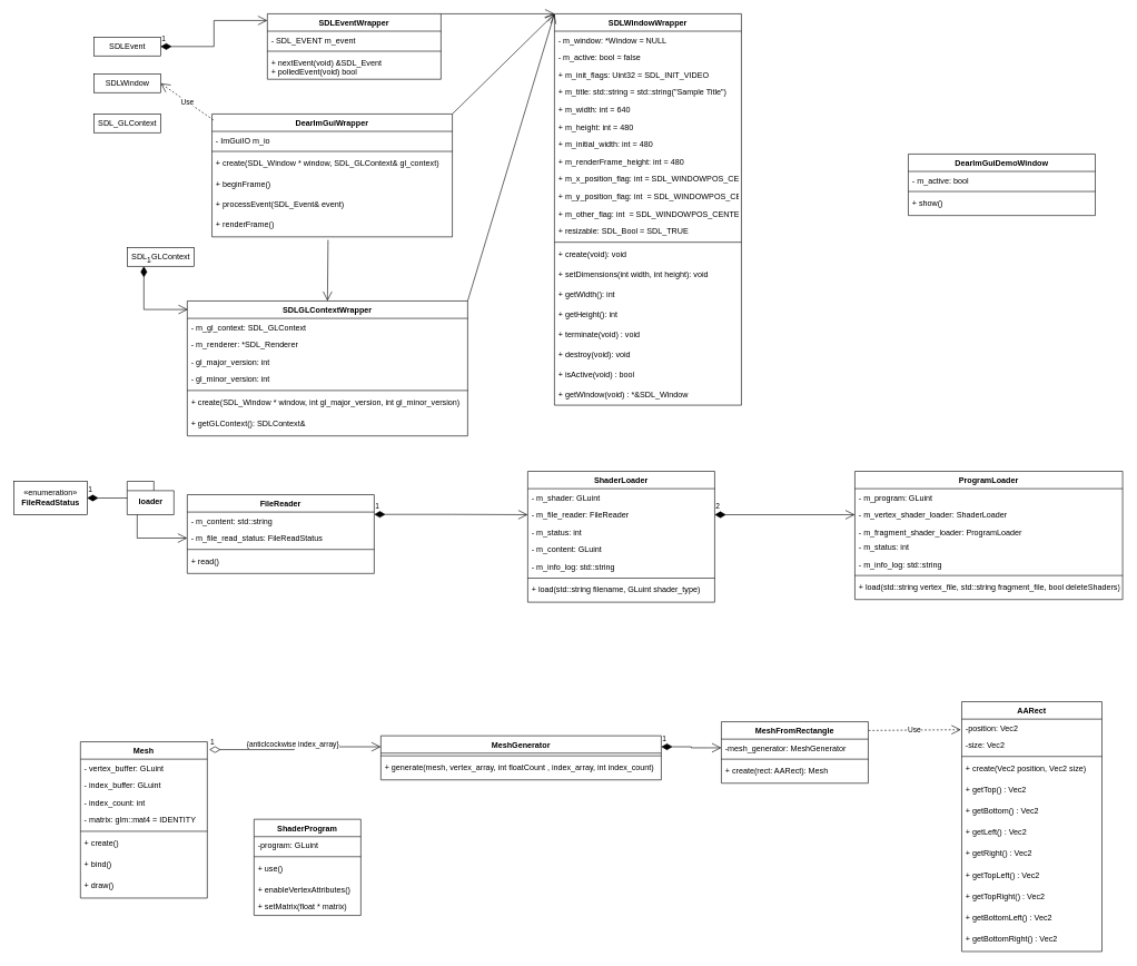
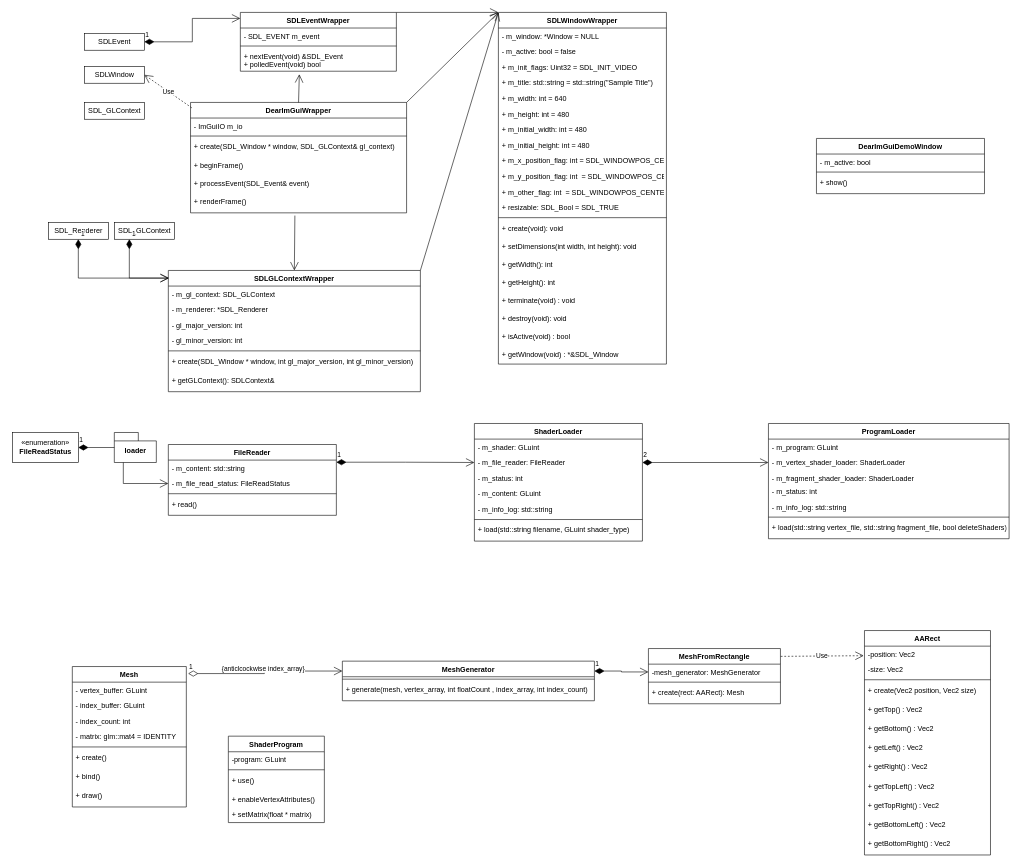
+ <mxCell id="123" value="" style="endArrow=open;endFill=1;endSize=12;html=1;rounded=0;exitX=0.5;exitY=0;exitDx=0;exitDy=0;entryX=0.378;entryY=1.132;entryDx=0;entryDy=0;entryPerimeter=0;" edge="1" parent="1" source="28" target="27"><mxGeometry width="160" relative="1" as="geometry"><mxPoint x="710" y="180" as="sourcePoint" /><mxPoint x="840" y="30" as="targetPoint" /></mxGeometry></mxCell>
- <mxCell id="10" value="+ m_renderFrame_height: int = 480" style="text;strokeColor=none;fillColor=none;align=left;verticalAlign=top;spacingLeft=4;spacingRight=4;overflow=hidden;rotatable=0;points=[[0,0.5],[1,0.5]];portConstraint=eastwest;" vertex="1" parent="2"><mxGeometry y="208" width="280" height="26" as="geometry" /></mxCell>
+ <mxCell id="10" value="+ m_initial_height: int = 480" style="text;strokeColor=none;fillColor=none;align=left;verticalAlign=top;spacingLeft=4;spacingRight=4;overflow=hidden;rotatable=0;points=[[0,0.5],[1,0.5]];portConstraint=eastwest;" vertex="1" parent="2"><mxGeometry y="208" width="280" height="26" as="geometry" /></mxCell>
+ <mxCell id="117" value="SDL_Renderer" style="html=1;" vertex="1" parent="1"><mxGeometry x="80" y="370" width="100" height="28" as="geometry" /></mxCell>
+ <mxCell id="118" value="1" style="endArrow=open;html=1;endSize=12;startArrow=diamondThin;startSize=14;startFill=1;edgeStyle=orthogonalEdgeStyle;align=left;verticalAlign=bottom;rounded=0;entryX=0.002;entryY=0.063;entryDx=0;entryDy=0;entryPerimeter=0;exitX=0.5;exitY=1;exitDx=0;exitDy=0;" edge="1" parent="1" source="117" target="35"><mxGeometry x="-1" y="3" relative="1" as="geometry"><mxPoint x="200" y="429" as="sourcePoint" /><mxPoint x="380" y="389.996" as="targetPoint" /></mxGeometry></mxCell>
- <mxCell id="61" value="- m_fragment_shader_loader: ProgramLoader" style="text;strokeColor=none;fillColor=none;align=left;verticalAlign=top;spacingLeft=4;spacingRight=4;overflow=hidden;rotatable=0;points=[[0,0.5],[1,0.5]];portConstraint=eastwest;" vertex="1" parent="58"><mxGeometry y="78" width="401" height="22" as="geometry" /></mxCell>
+ <mxCell id="61" value="- m_fragment_shader_loader: ShaderLoader" style="text;strokeColor=none;fillColor=none;align=left;verticalAlign=top;spacingLeft=4;spacingRight=4;overflow=hidden;rotatable=0;points=[[0,0.5],[1,0.5]];portConstraint=eastwest;" vertex="1" parent="58"><mxGeometry y="78" width="401" height="22" as="geometry" /></mxCell>
